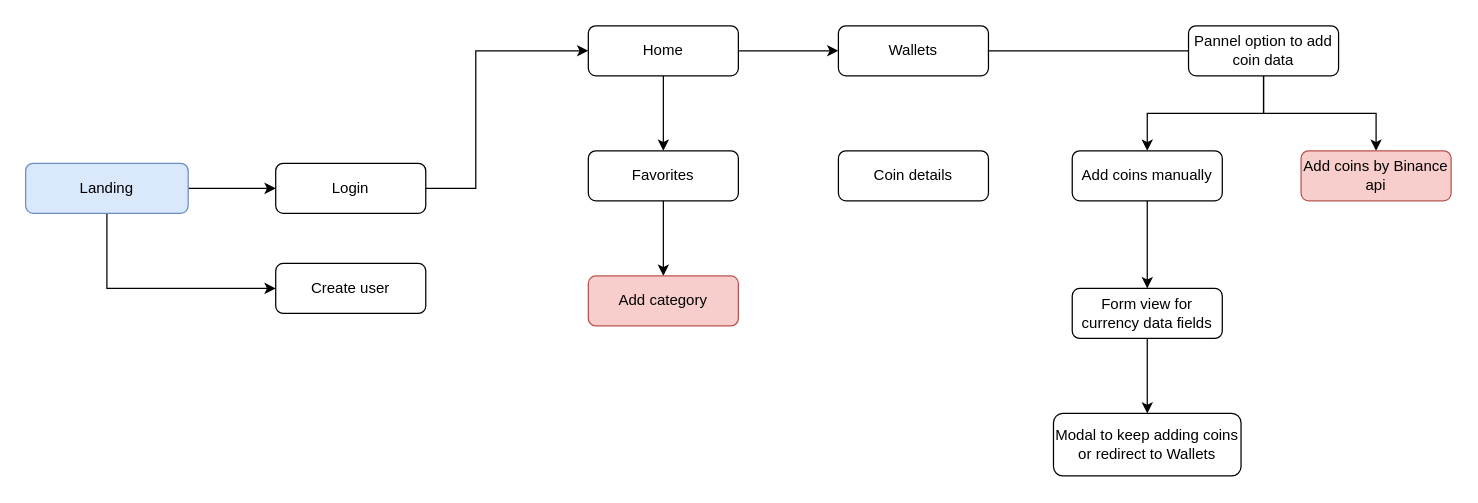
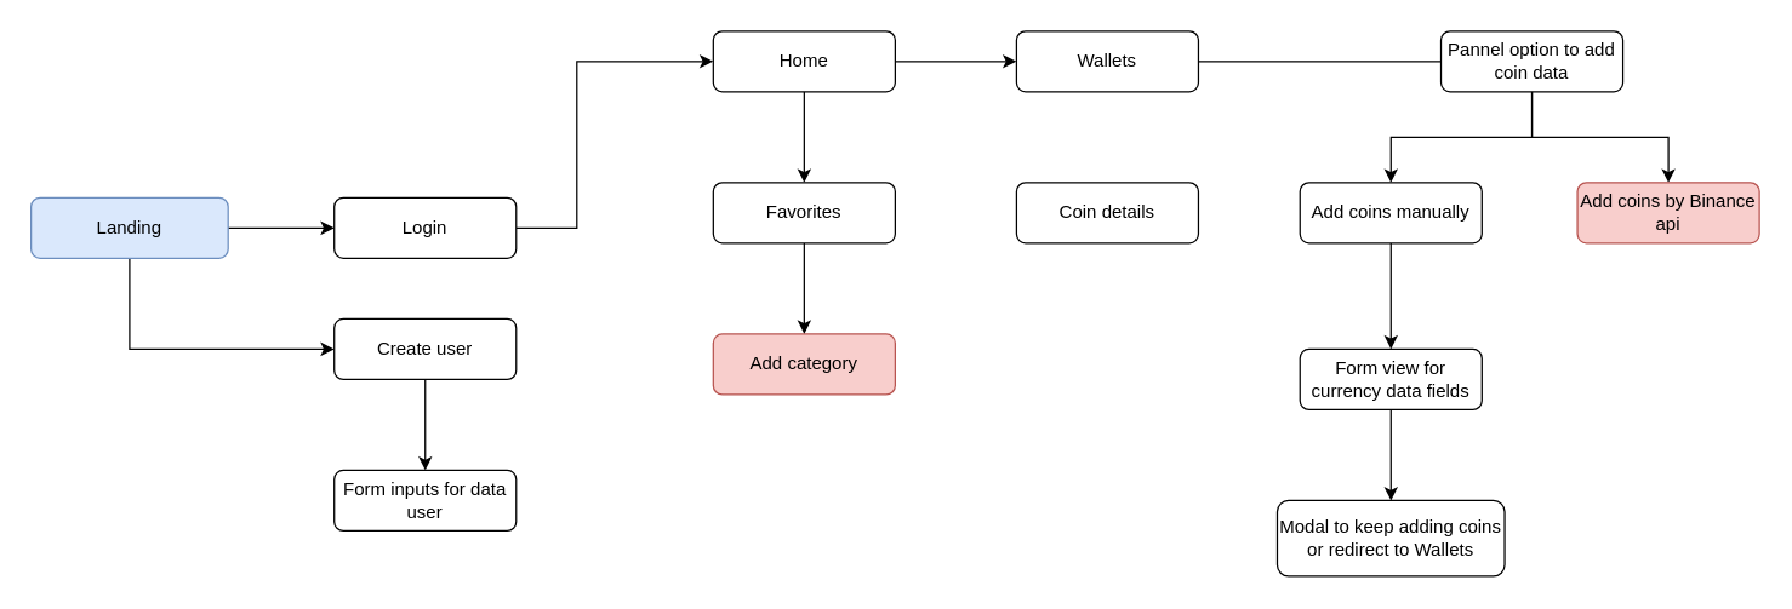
+ <mxCell id="25" style="edgeStyle=orthogonalEdgeStyle;rounded=0;orthogonalLoop=1;jettySize=auto;html=1;entryX=0.5;entryY=0;entryDx=0;entryDy=0;" edge="1" parent="1" source="26" target="27"><mxGeometry relative="1" as="geometry" /></mxCell>
+ <mxCell id="27" value="Form inputs for data user" style="rounded=1;whiteSpace=wrap;html=1;fontSize=12;glass=0;strokeWidth=1;shadow=0;" vertex="1" parent="1"><mxGeometry x="220" y="310" width="120" height="40" as="geometry" /></mxCell>
